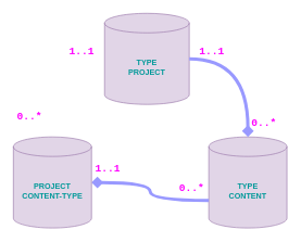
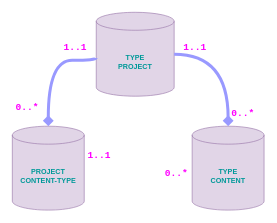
+ <mxCell id="11" style="edgeStyle=orthogonalEdgeStyle;rounded=0;orthogonalLoop=1;jettySize=auto;html=1;entryX=0.5;entryY=0;entryDx=0;entryDy=0;entryPerimeter=0;curved=1;strokeWidth=5;endArrow=diamond;endFill=1;fillColor=#cce5ff;strokeColor=#9999FF;exitX=-0.001;exitY=0.546;exitDx=0;exitDy=0;exitPerimeter=0;" edge="1" parent="1" source="2" target="5"><mxGeometry relative="1" as="geometry"><mxPoint x="300" y="100" as="sourcePoint" /><mxPoint x="390" y="220" as="targetPoint" /><Array as="points"><mxPoint x="160" y="100" /><mxPoint x="80" y="100" /></Array></mxGeometry></mxCell>
- <mxCell id="4" style="edgeStyle=orthogonalEdgeStyle;rounded=0;orthogonalLoop=1;jettySize=auto;html=1;entryX=0;entryY=0;entryDx=0;entryDy=97.5;entryPerimeter=0;curved=1;strokeWidth=5;endArrow=none;endFill=0;fillColor=#cce5ff;strokeColor=#9999FF;startArrow=diamond;startFill=1;" edge="1" parent="1" source="5" target="3"><mxGeometry relative="1" as="geometry"><Array as="points"><mxPoint x="230" y="280" /><mxPoint x="230" y="308" /></Array></mxGeometry></mxCell>
